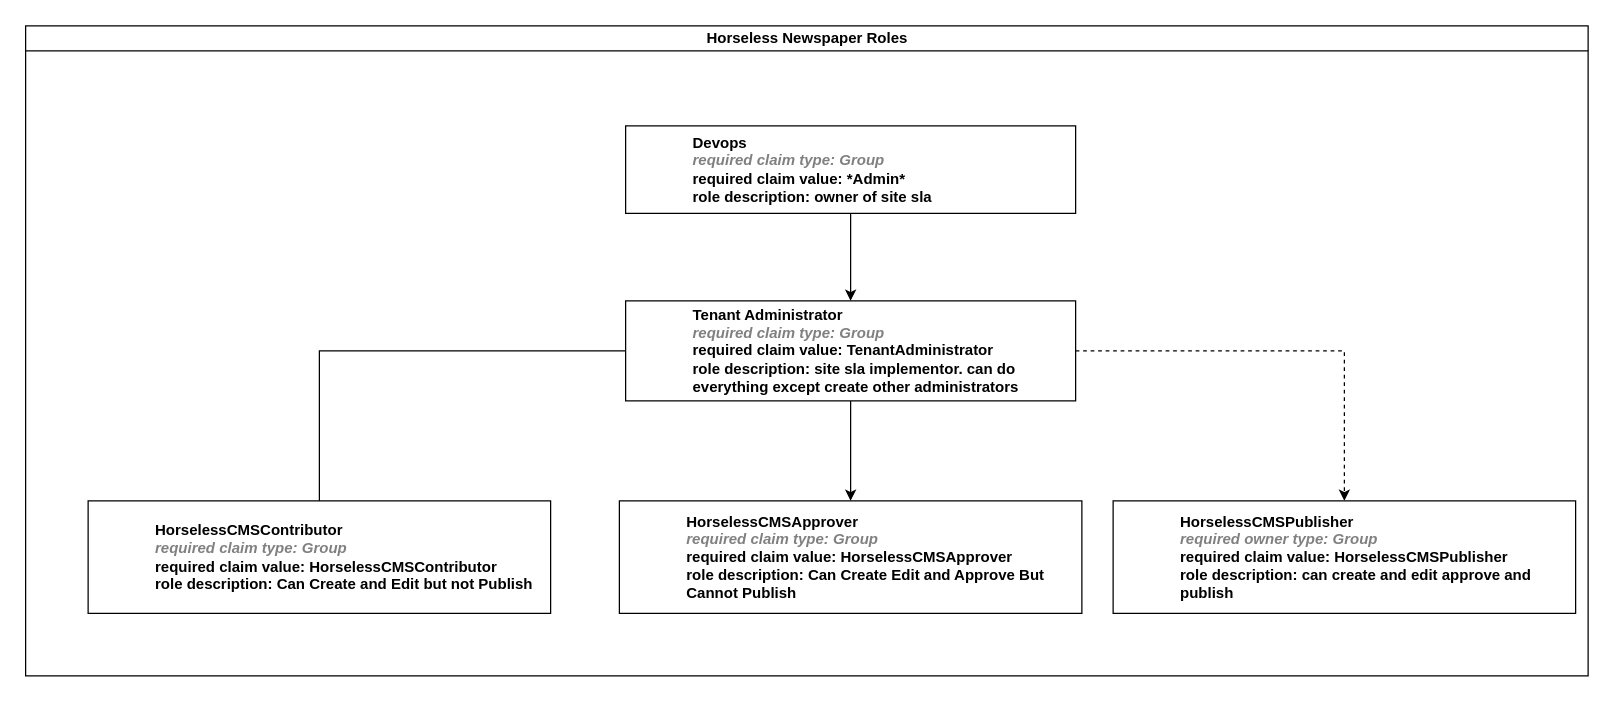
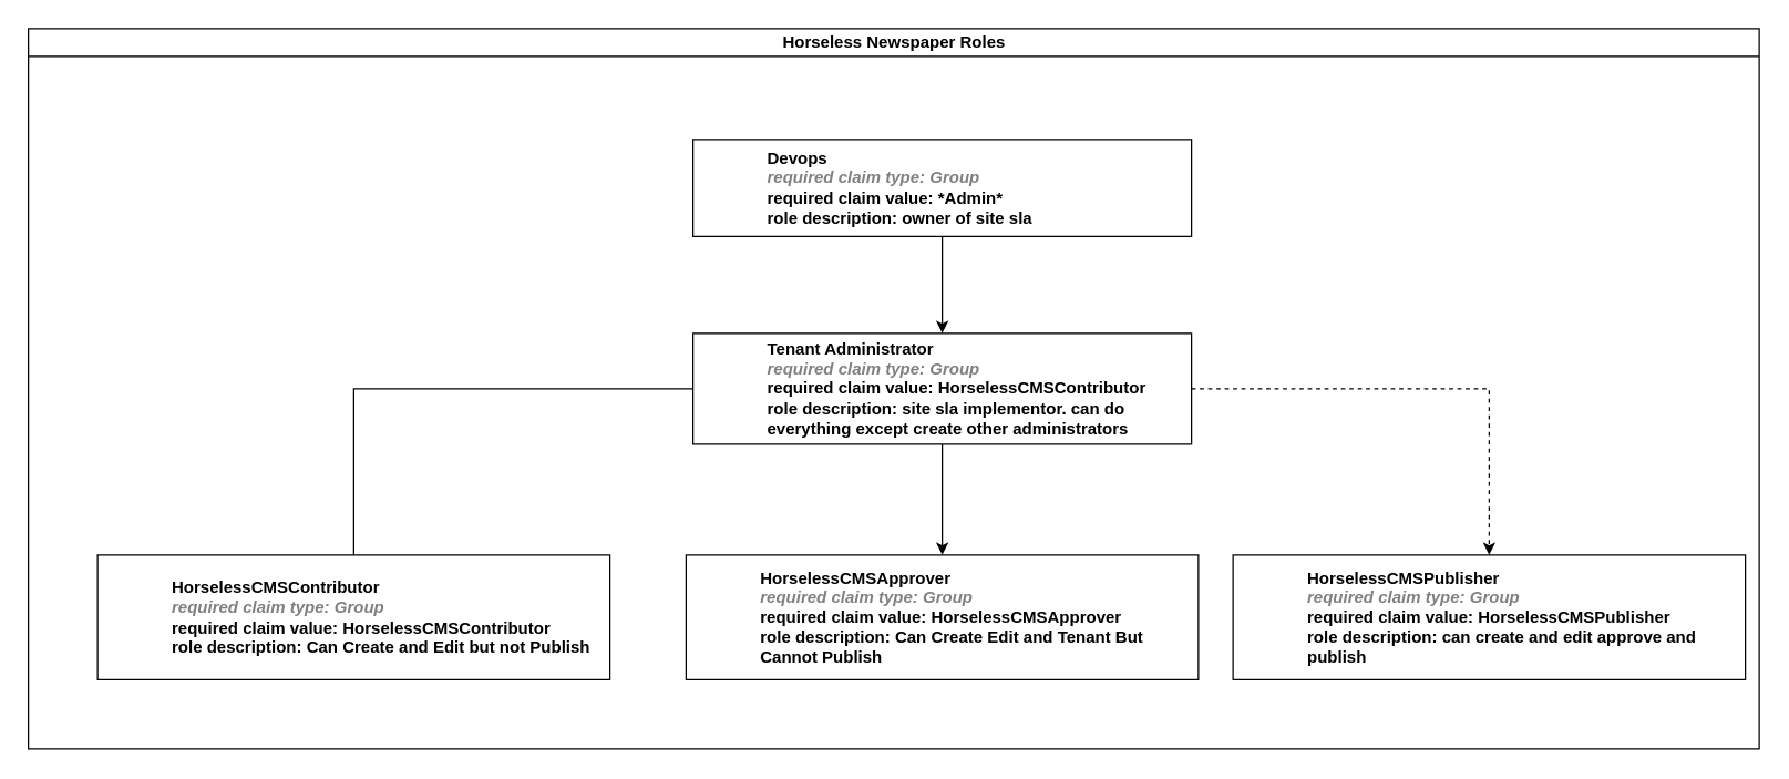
- <mxCell id="4" value="Tenant Administrator&lt;br&gt;&lt;i style=&quot;color: gray&quot;&gt;required claim type: Group&lt;br&gt;&lt;/i&gt;required claim value: TenantAdministrator&lt;br&gt;role description: site sla implementor. can do everything except create other administrators" style="label;image=https://cdn3.iconfinder.com/data/icons/user-avatars-1/512/users-3-128.png;whiteSpace=wrap;html=1;rounded=0;glass=0;treeMoving=1;treeFolding=1;" parent="2" vertex="1"><mxGeometry x="480" y="220" width="360" height="80" as="geometry" /></mxCell>
+ <mxCell id="4" value="Tenant Administrator&lt;br&gt;&lt;i style=&quot;color: gray&quot;&gt;required claim type: Group&lt;br&gt;&lt;/i&gt;required claim value: HorselessCMSContributor&lt;br&gt;role description: site sla implementor. can do everything except create other administrators" style="label;image=https://cdn3.iconfinder.com/data/icons/user-avatars-1/512/users-3-128.png;whiteSpace=wrap;html=1;rounded=0;glass=0;treeMoving=1;treeFolding=1;" parent="2" vertex="1"><mxGeometry x="480" y="220" width="360" height="80" as="geometry" /></mxCell>
- <mxCell id="10" value="HorselessCMSApprover&lt;br&gt;&lt;i style=&quot;color: gray&quot;&gt;required claim type: Group&lt;br&gt;&lt;/i&gt;required claim value: HorselessCMSApprover&lt;br&gt;role description: Can Create Edit and Approve But Cannot Publish" style="label;image=https://cdn3.iconfinder.com/data/icons/user-avatars-1/512/users-3-128.png;whiteSpace=wrap;html=1;rounded=0;glass=0;treeMoving=1;treeFolding=1;" parent="2" vertex="1"><mxGeometry x="475" y="380" width="370" height="90" as="geometry" /></mxCell>
+ <mxCell id="10" value="HorselessCMSApprover&lt;br&gt;&lt;i style=&quot;color: gray&quot;&gt;required claim type: Group&lt;br&gt;&lt;/i&gt;required claim value: HorselessCMSApprover&lt;br&gt;role description: Can Create Edit and Tenant But Cannot Publish" style="label;image=https://cdn3.iconfinder.com/data/icons/user-avatars-1/512/users-3-128.png;whiteSpace=wrap;html=1;rounded=0;glass=0;treeMoving=1;treeFolding=1;" parent="2" vertex="1"><mxGeometry x="475" y="380" width="370" height="90" as="geometry" /></mxCell>
- <mxCell id="6" value="HorselessCMSPublisher&lt;br&gt;&lt;i style=&quot;color: gray&quot;&gt;required owner type: Group&lt;br&gt;&lt;/i&gt;required claim value: HorselessCMSPublisher&lt;br&gt;role description: can create and edit approve and publish" style="label;image=https://cdn3.iconfinder.com/data/icons/user-avatars-1/512/users-3-128.png;whiteSpace=wrap;html=1;rounded=0;glass=0;treeMoving=1;treeFolding=1;" parent="2" vertex="1"><mxGeometry x="870" y="380" width="370" height="90" as="geometry" /></mxCell>
+ <mxCell id="6" value="HorselessCMSPublisher&lt;br&gt;&lt;i style=&quot;color: gray&quot;&gt;required claim type: Group&lt;br&gt;&lt;/i&gt;required claim value: HorselessCMSPublisher&lt;br&gt;role description: can create and edit approve and publish" style="label;image=https://cdn3.iconfinder.com/data/icons/user-avatars-1/512/users-3-128.png;whiteSpace=wrap;html=1;rounded=0;glass=0;treeMoving=1;treeFolding=1;" parent="2" vertex="1"><mxGeometry x="870" y="380" width="370" height="90" as="geometry" /></mxCell>
